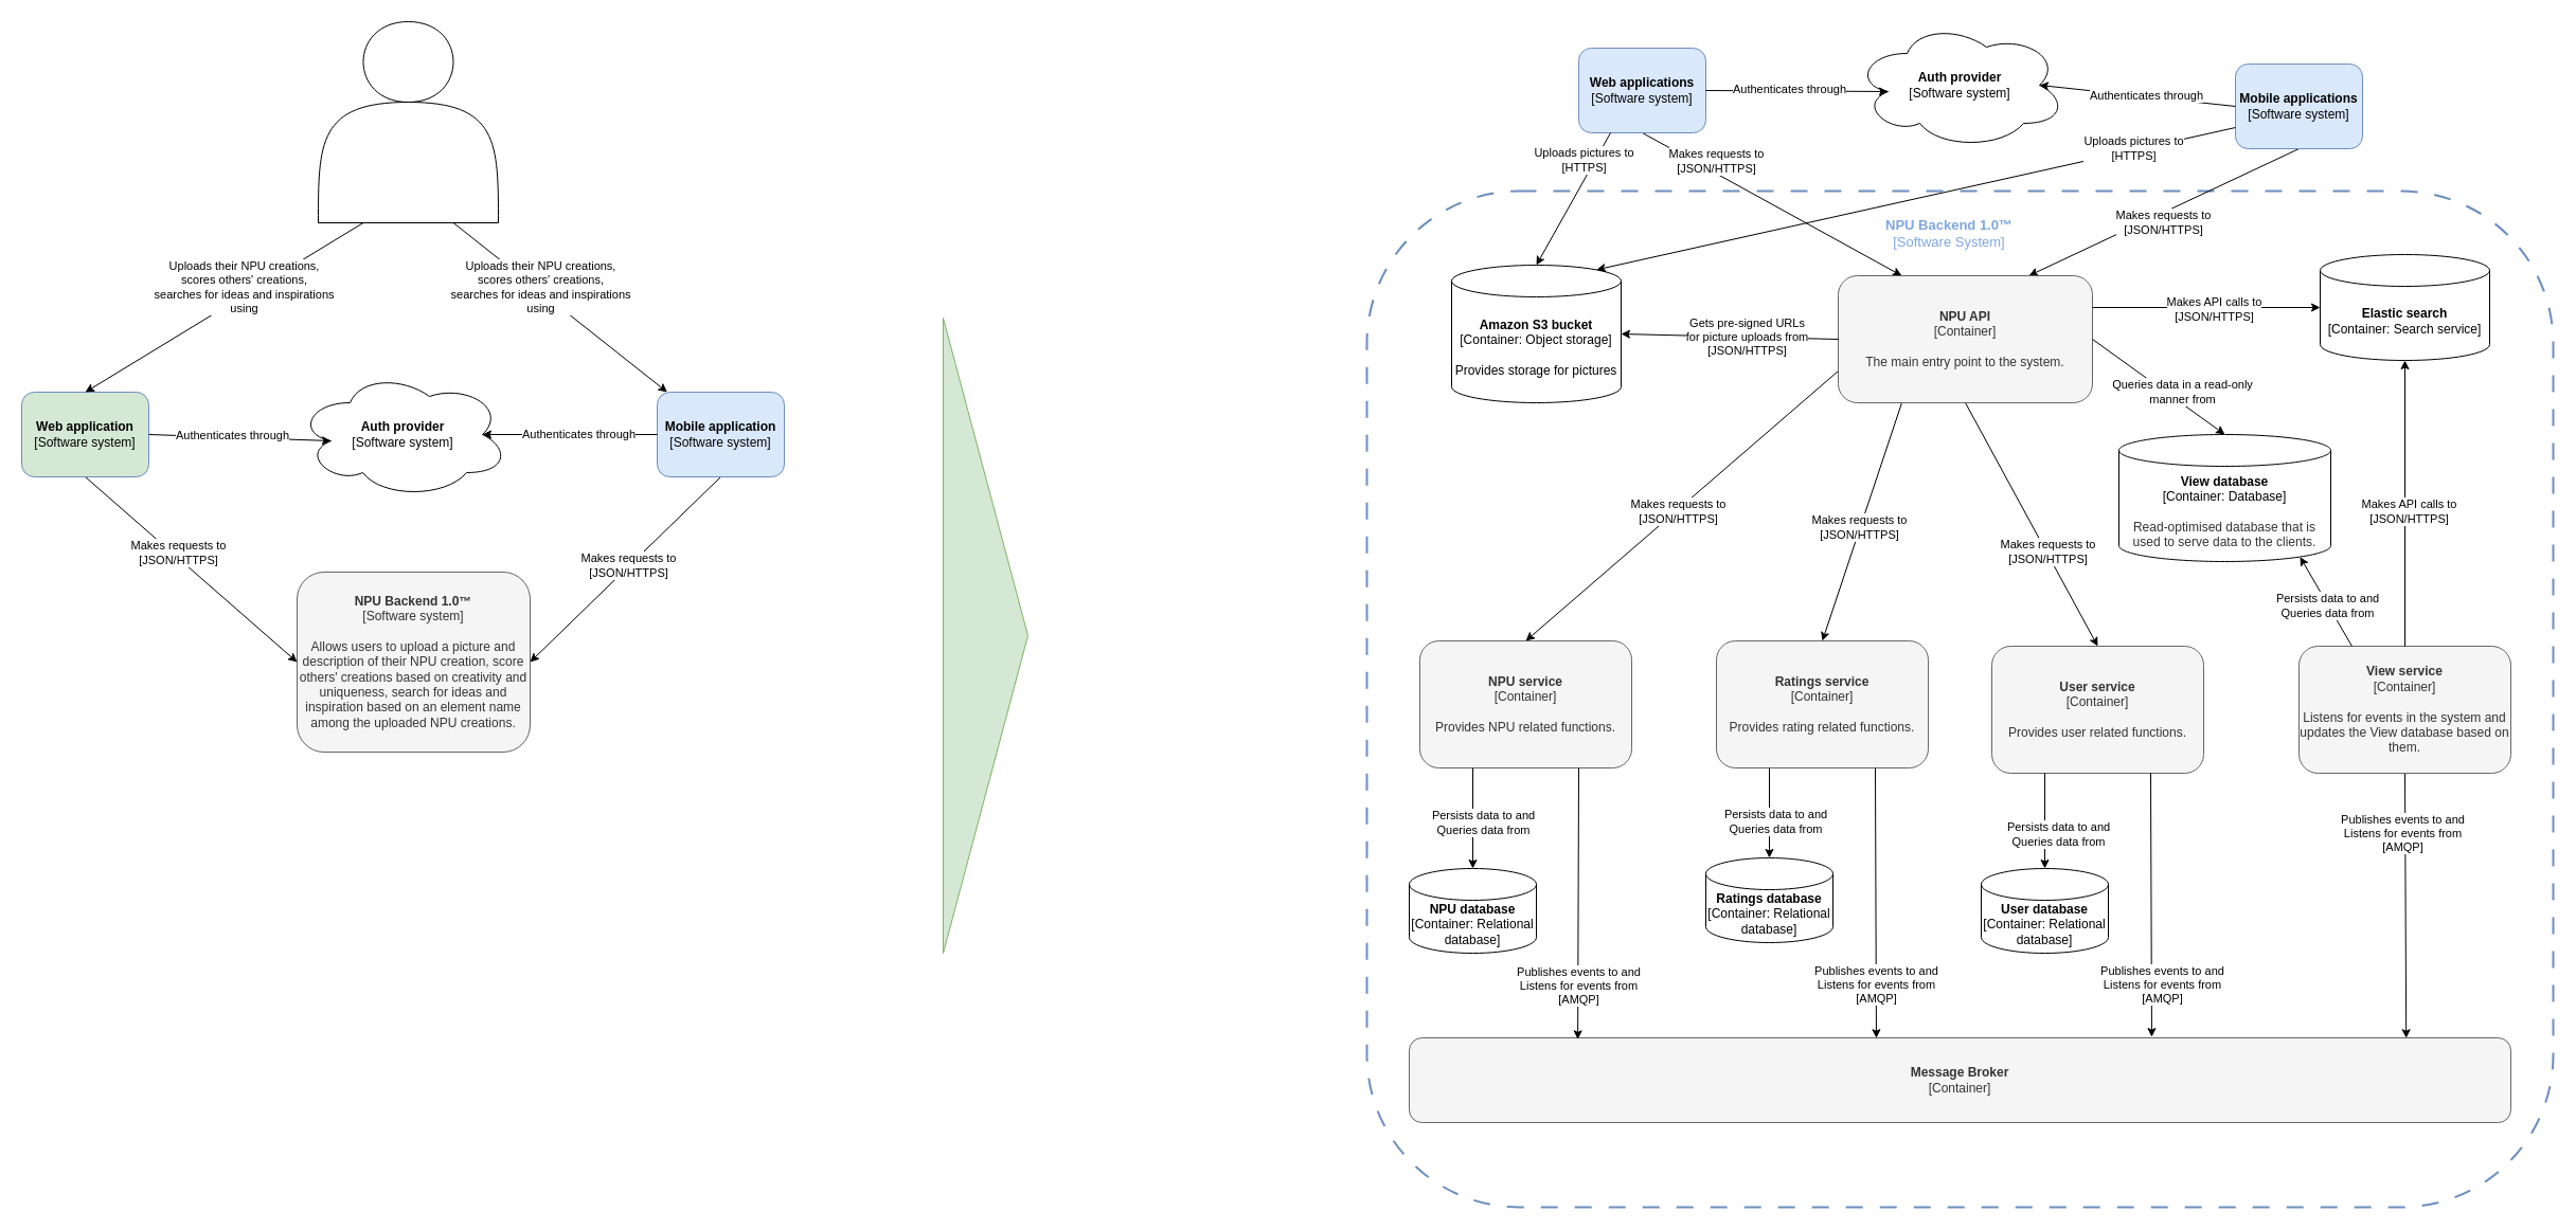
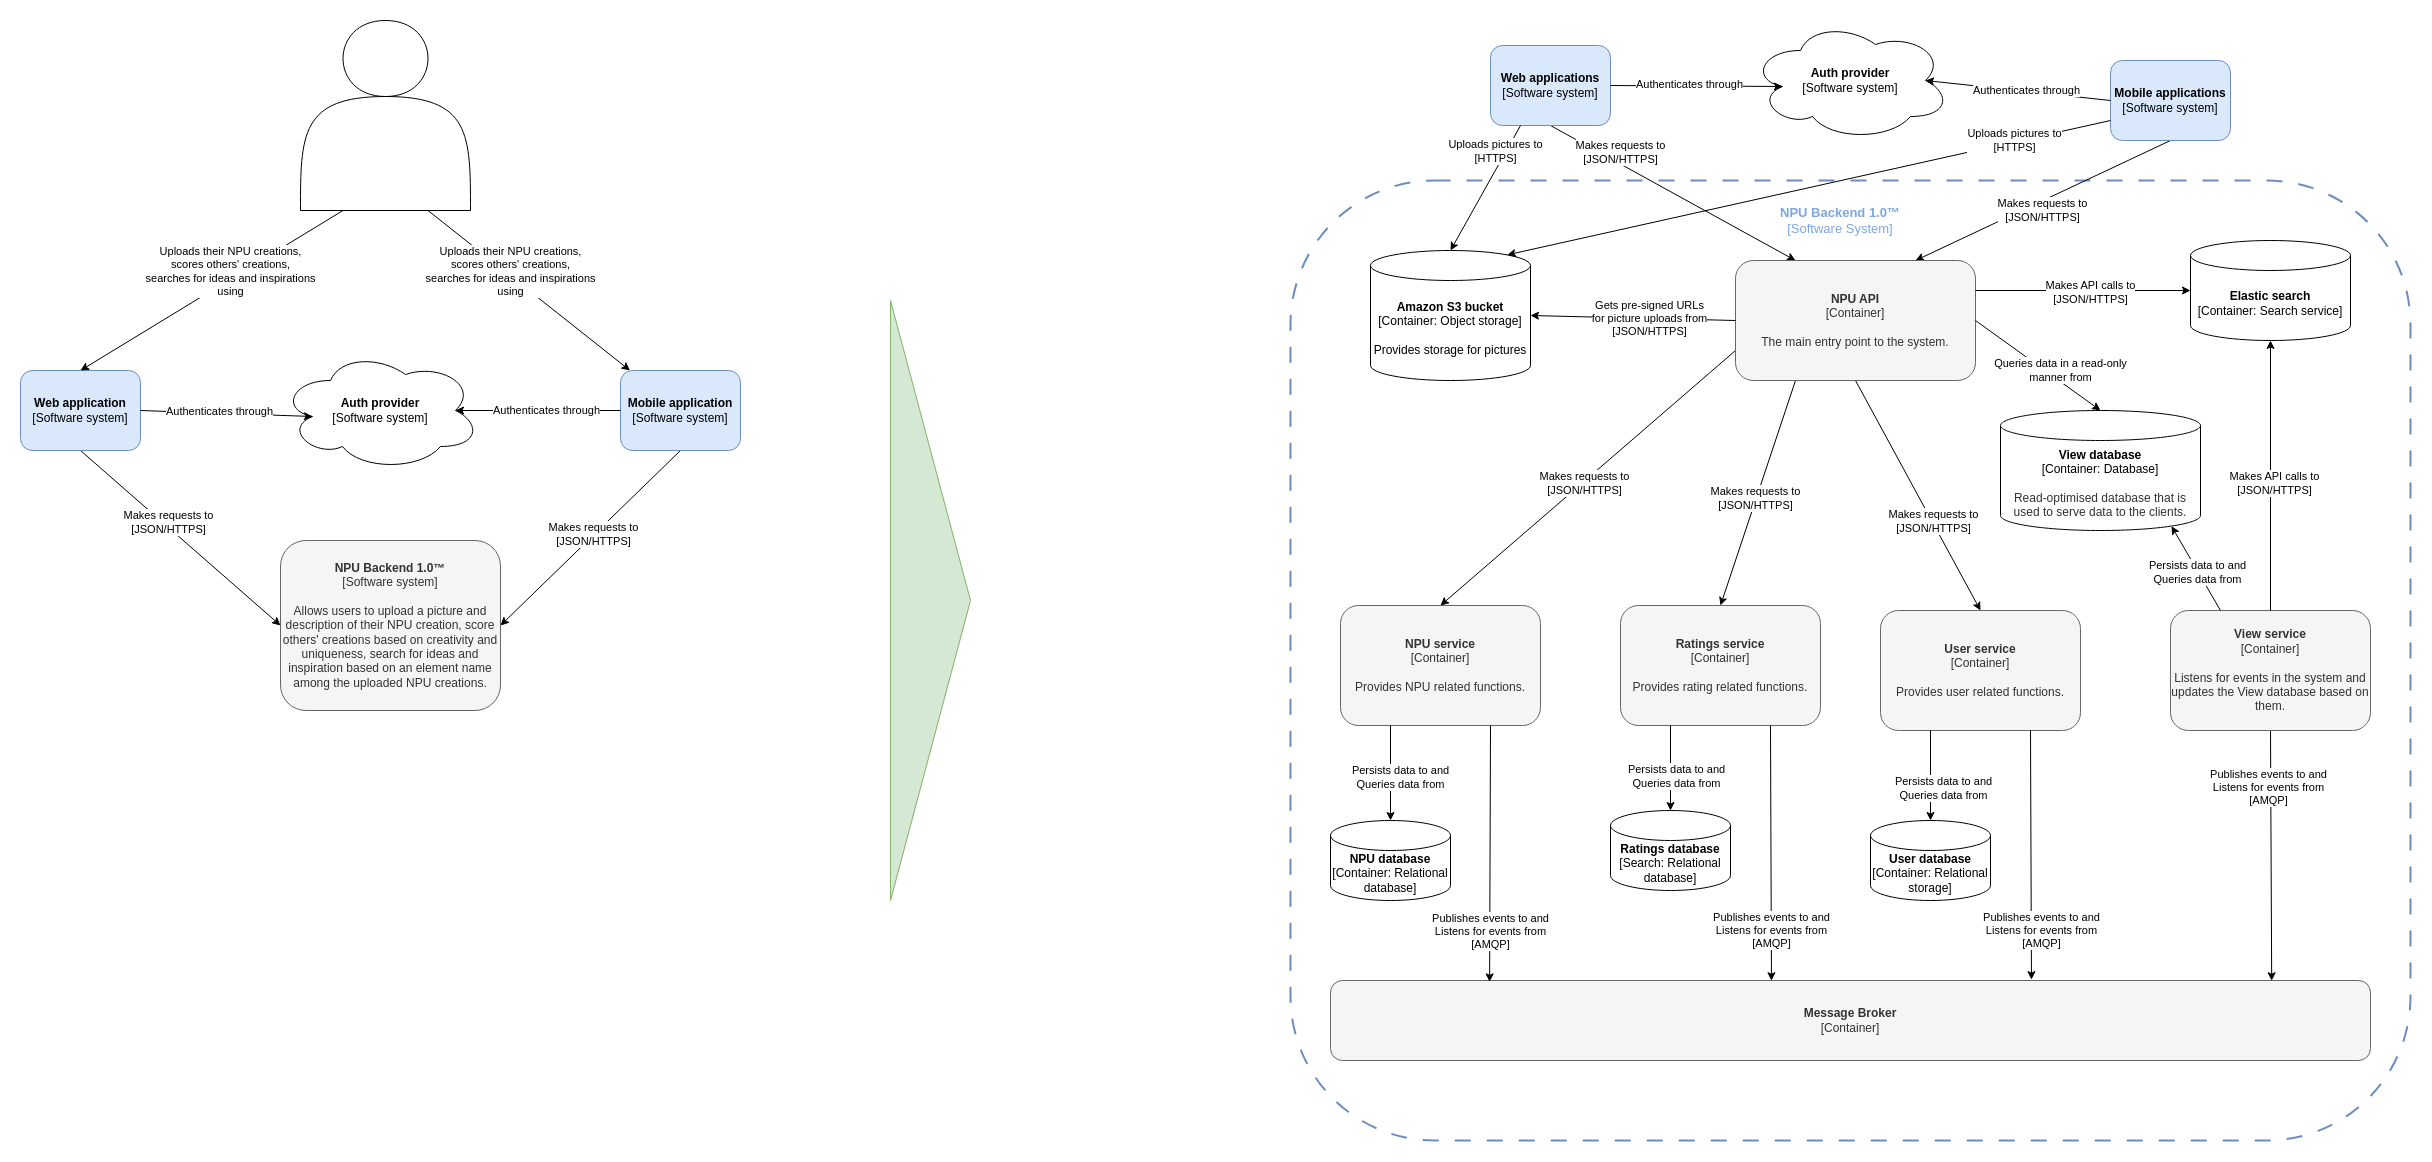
- <mxCell id="65" value="&lt;b&gt;Web application&lt;/b&gt;&lt;div&gt;[Software system]&lt;/div&gt;" style="rounded=1;whiteSpace=wrap;html=1;fillColor=#d5e8d4;strokeColor=#6c8ebf;" parent="1" vertex="1"><mxGeometry x="20" y="370" width="120" height="80" as="geometry" /></mxCell>
+ <mxCell id="65" value="&lt;b&gt;Web application&lt;/b&gt;&lt;div&gt;[Software system]&lt;/div&gt;" style="rounded=1;whiteSpace=wrap;html=1;fillColor=#dae8fc;strokeColor=#6c8ebf;" parent="1" vertex="1"><mxGeometry x="20" y="370" width="120" height="80" as="geometry" /></mxCell>
- <mxCell id="13" value="&lt;b&gt;Ratings database&lt;/b&gt;&lt;div&gt;[Container: Relational database]&lt;b&gt;&lt;/b&gt;&lt;/div&gt;" style="shape=cylinder3;whiteSpace=wrap;html=1;boundedLbl=1;backgroundOutline=1;size=15;" parent="1" vertex="1"><mxGeometry y="810" width="120" height="80" as="geometry" x="1610" /></mxCell>
+ <mxCell id="13" value="&lt;b&gt;Ratings database&lt;/b&gt;&lt;div&gt;[Search: Relational database]&lt;b&gt;&lt;/b&gt;&lt;/div&gt;" style="shape=cylinder3;whiteSpace=wrap;html=1;boundedLbl=1;backgroundOutline=1;size=15;" parent="1" vertex="1"><mxGeometry y="810" width="120" height="80" as="geometry" x="1610" /></mxCell>
- <mxCell id="12" value="&lt;b&gt;User database&lt;/b&gt;&lt;div&gt;[Container: Relational database]&lt;b&gt;&lt;/b&gt;&lt;/div&gt;" style="shape=cylinder3;whiteSpace=wrap;html=1;boundedLbl=1;backgroundOutline=1;size=15;" parent="1" vertex="1"><mxGeometry x="1870" y="820" width="120" height="80" as="geometry" /></mxCell>
+ <mxCell id="12" value="&lt;b&gt;User database&lt;/b&gt;&lt;div&gt;[Container: Relational storage]&lt;b&gt;&lt;/b&gt;&lt;/div&gt;" style="shape=cylinder3;whiteSpace=wrap;html=1;boundedLbl=1;backgroundOutline=1;size=15;" parent="1" vertex="1"><mxGeometry x="1870" y="820" width="120" height="80" as="geometry" /></mxCell>
